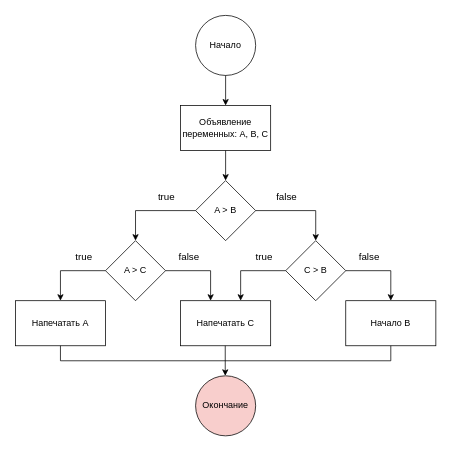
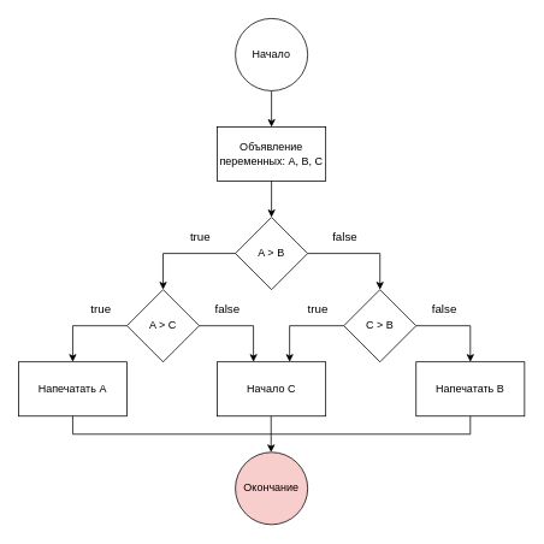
- <mxCell id="10" value="Напечатать C" style="rounded=0;whiteSpace=wrap;html=1;" vertex="1" parent="1"><mxGeometry x="240" y="400" width="120" height="60" as="geometry" /></mxCell>
+ <mxCell id="10" value="Начало C" style="rounded=0;whiteSpace=wrap;html=1;" vertex="1" parent="1"><mxGeometry x="240" y="400" width="120" height="60" as="geometry" /></mxCell>
- <mxCell id="9" value="Начало B" style="rounded=0;whiteSpace=wrap;html=1;" vertex="1" parent="1"><mxGeometry x="460" y="400" width="120" height="60" as="geometry" /></mxCell>
+ <mxCell id="9" value="Напечатать B" style="rounded=0;whiteSpace=wrap;html=1;" vertex="1" parent="1"><mxGeometry x="460" y="400" width="120" height="60" as="geometry" /></mxCell>
